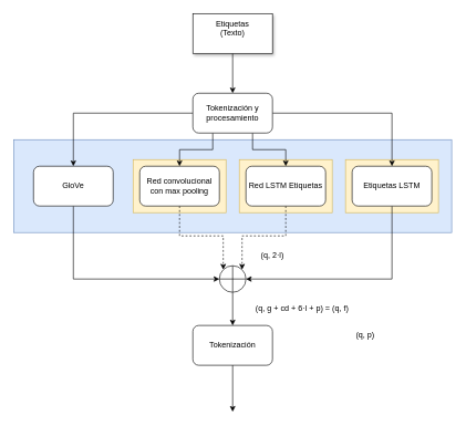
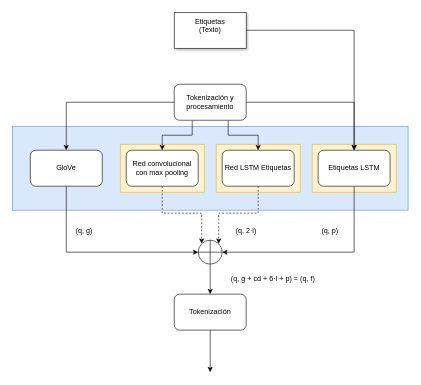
- <mxCell id="6" value="" style="edgeStyle=orthogonalEdgeStyle;rounded=0;orthogonalLoop=1;jettySize=auto;" edge="1" parent="1" source="7" target="12"><mxGeometry relative="1" as="geometry" /></mxCell>
+ <mxCell id="6" value="" style="edgeStyle=orthogonalEdgeStyle;rounded=0;orthogonalLoop=1;jettySize=auto;" edge="1" parent="1" source="7" target="22"><mxGeometry relative="1" as="geometry" /></mxCell>
+ <mxCell id="25" value="(q, g)" style="text;strokeColor=none;fillColor=none;align=center;verticalAlign=middle;whiteSpace=wrap;rounded=0;shadow=1;sketch=0;" vertex="1" parent="1"><mxGeometry x="110" y="370" width="60" height="30" as="geometry" /></mxCell>
- <mxCell id="27" value="(q, p)" style="text;strokeColor=none;fillColor=none;align=center;verticalAlign=middle;whiteSpace=wrap;rounded=0;shadow=1;sketch=0;" vertex="1" parent="1"><mxGeometry x="520" y="490" width="60" height="30" as="geometry" /></mxCell>
+ <mxCell id="27" value="(q, p)" style="text;strokeColor=none;fillColor=none;align=center;verticalAlign=middle;whiteSpace=wrap;rounded=0;shadow=1;sketch=0;" vertex="1" parent="1"><mxGeometry x="520" y="370" width="60" height="30" as="geometry" /></mxCell>
